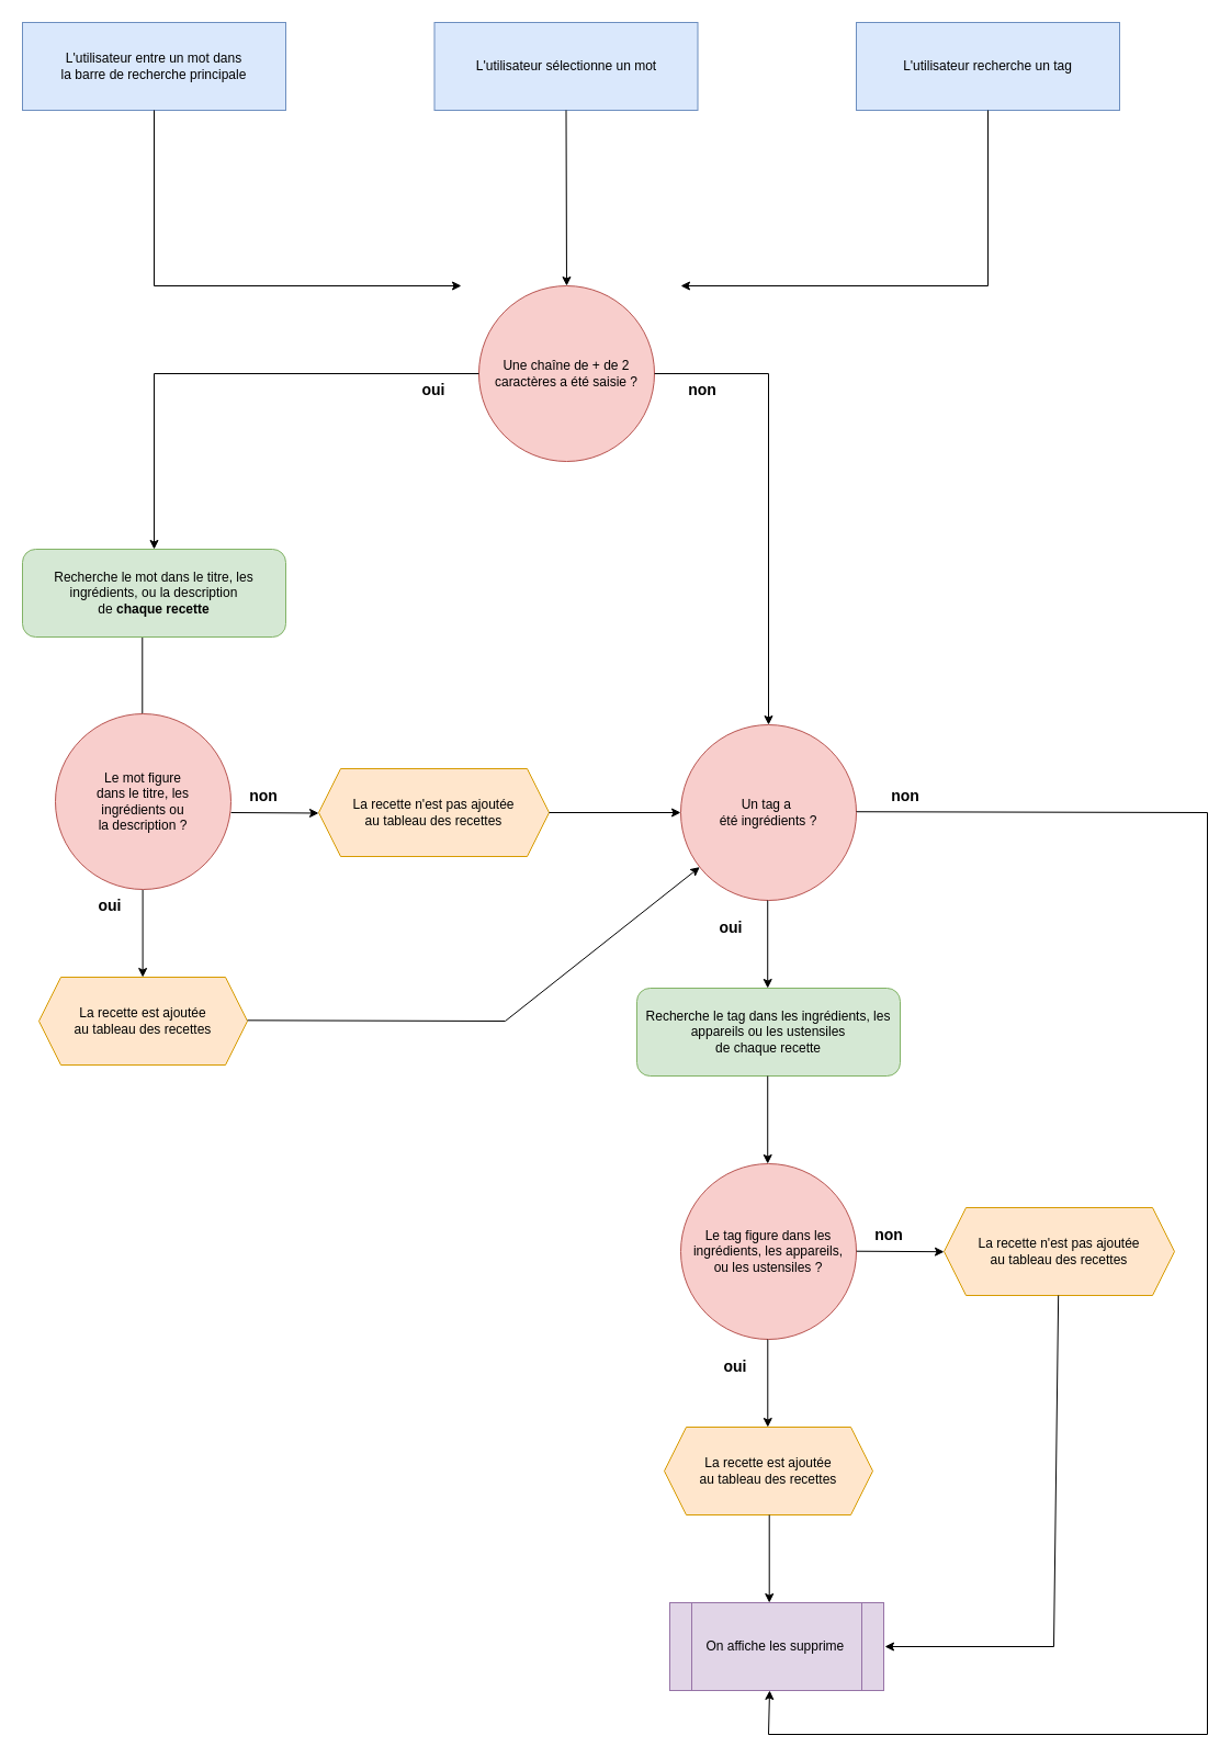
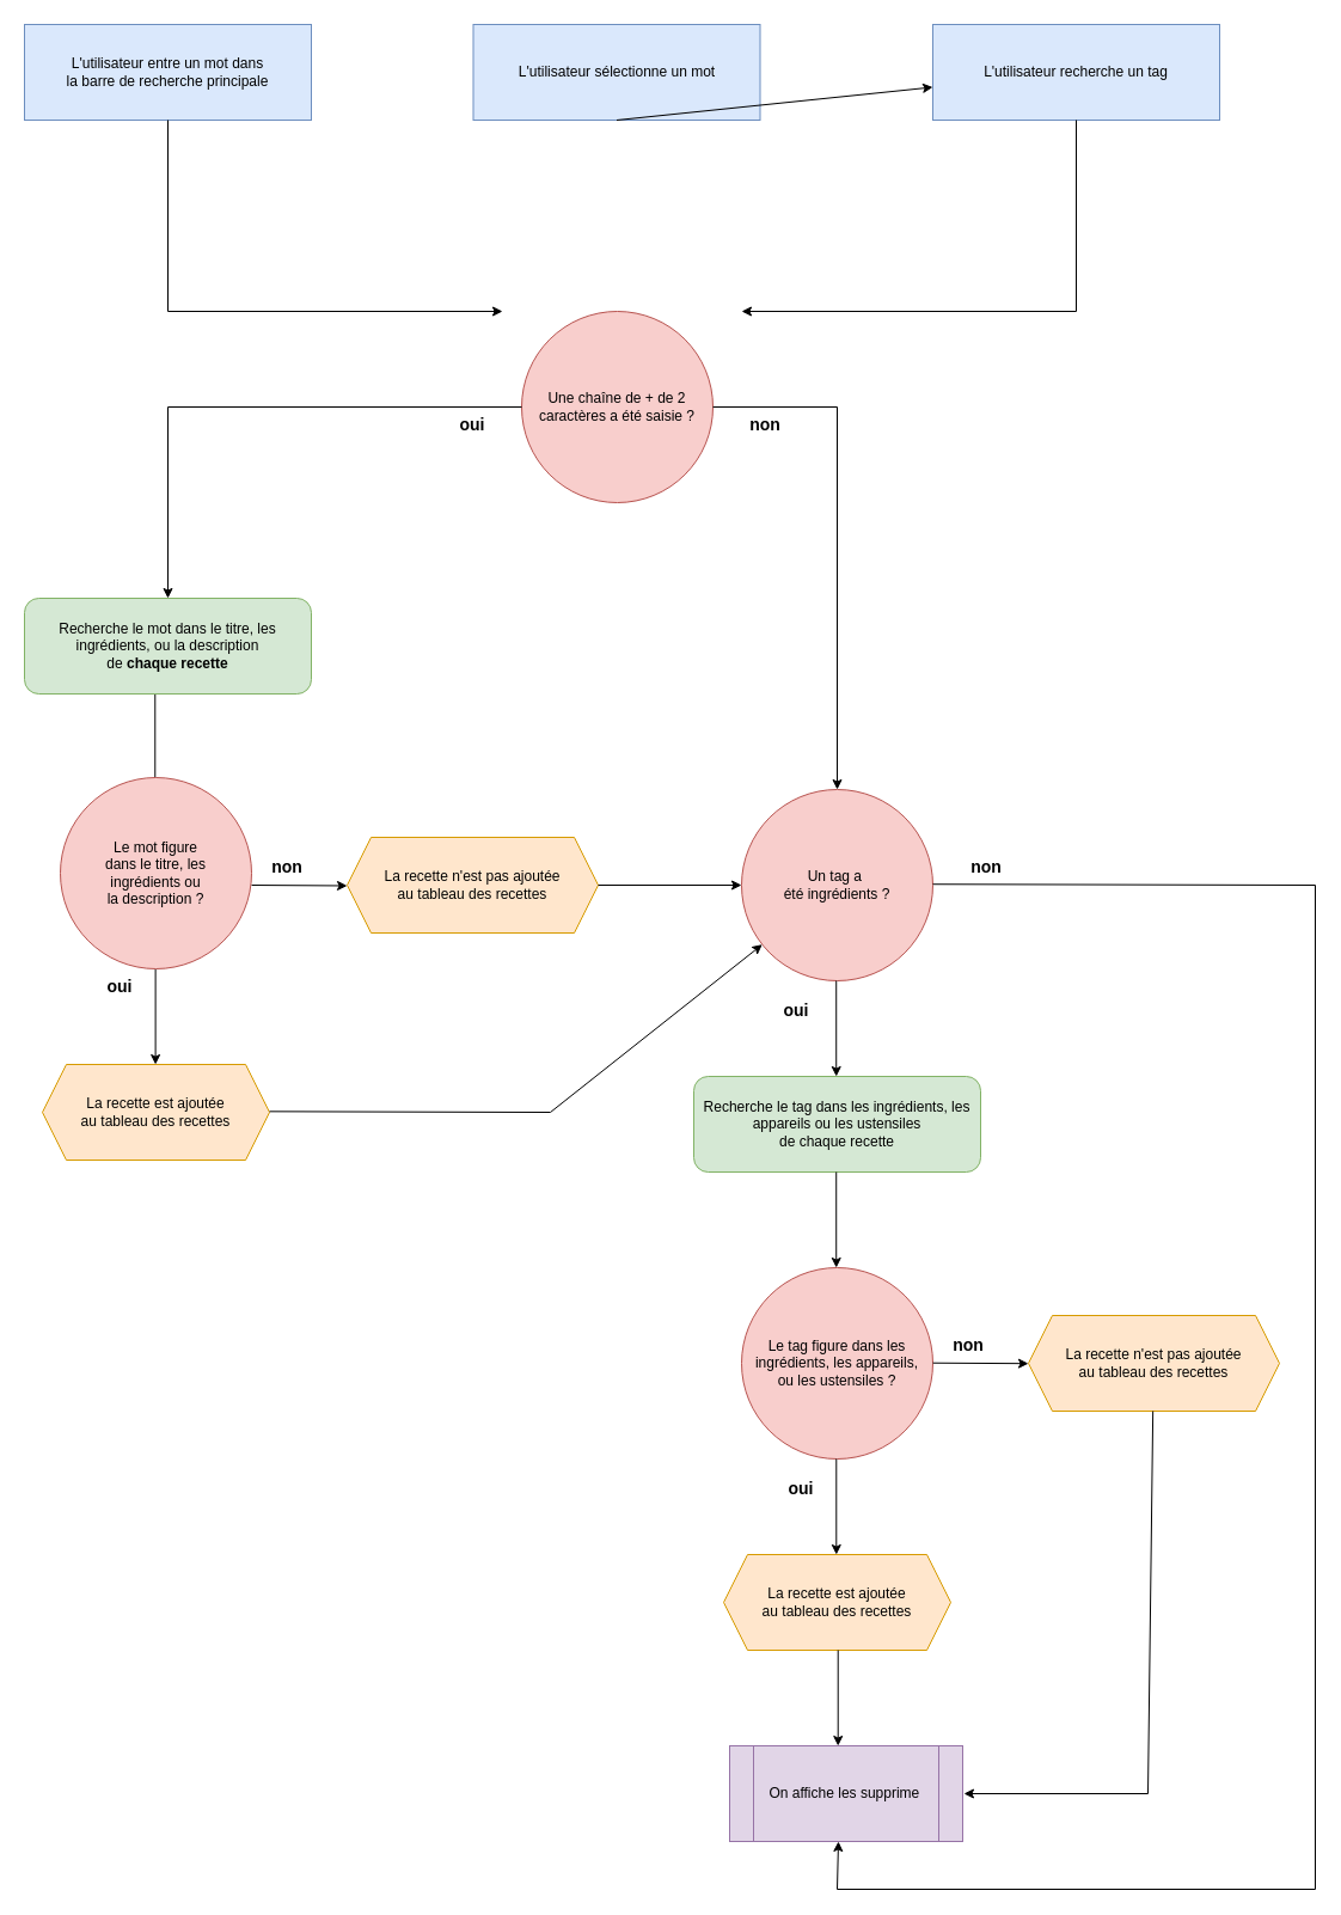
- <mxCell id="19" value="" style="endArrow=classic;html=1;rounded=0;entryX=0.5;entryY=0;entryDx=0;entryDy=0;exitX=0.5;exitY=1;exitDx=0;exitDy=0;" parent="1" source="11" target="13" edge="1"><mxGeometry width="50" height="50" relative="1" as="geometry"><mxPoint x="470" y="110" as="sourcePoint" /><mxPoint x="780" y="50" as="targetPoint" /></mxGeometry></mxCell>
+ <mxCell id="19" value="" style="endArrow=classic;html=1;rounded=0;exitX=0.5;exitY=1;exitDx=0;exitDy=0;" parent="1" source="11" target="12" edge="1"><mxGeometry width="50" height="50" relative="1" as="geometry"><mxPoint x="470" y="110" as="sourcePoint" /><mxPoint x="780" y="50" as="targetPoint" /></mxGeometry></mxCell>
